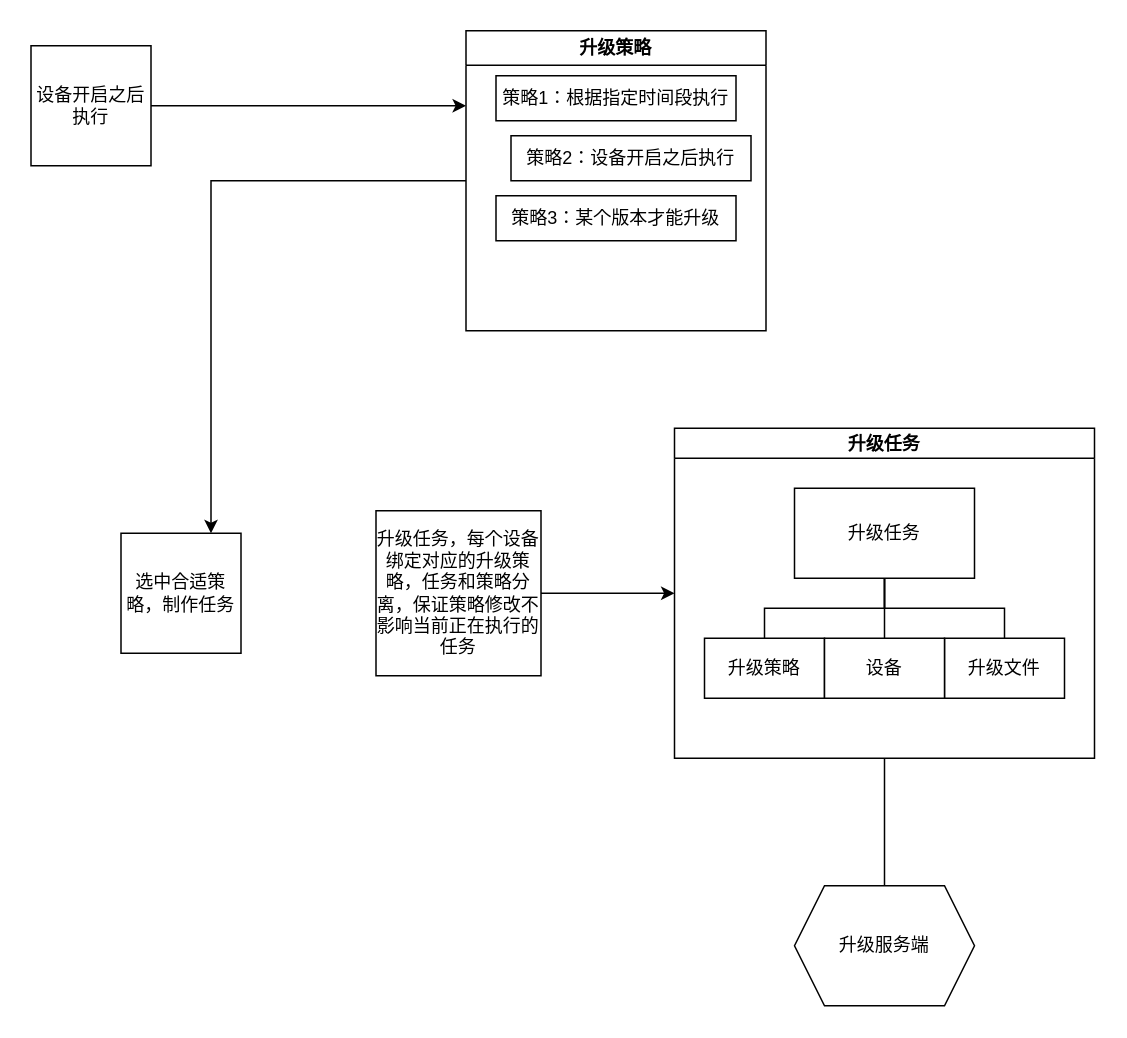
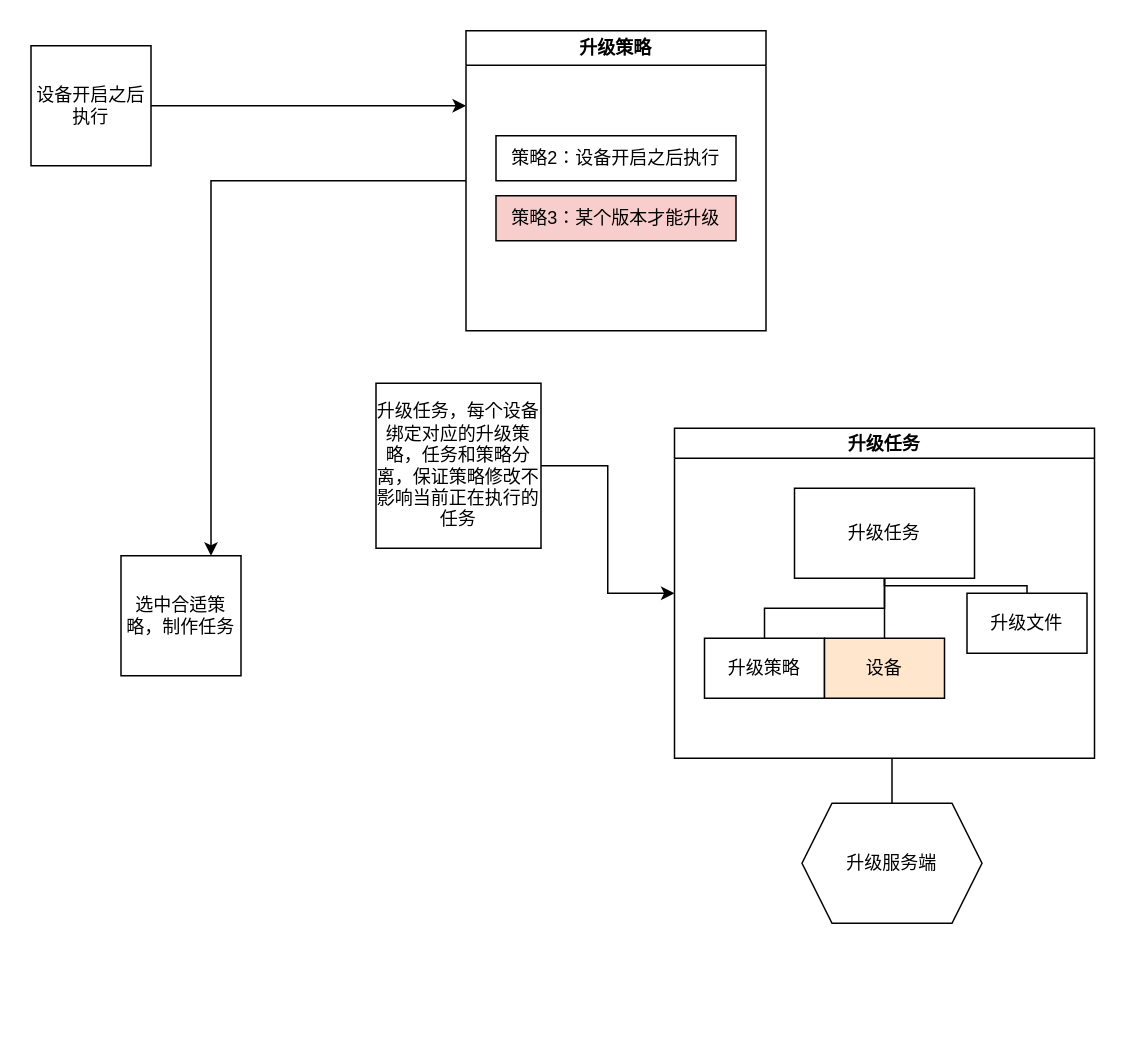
- <mxCell id="4" value="策略1：根据指定时间段执行" style="rounded=0;whiteSpace=wrap;html=1;" parent="3" vertex="1"><mxGeometry x="20" y="30" width="160" height="30" as="geometry" /></mxCell>
- <mxCell id="5" value="策略2：设备开启之后执行" style="rounded=0;whiteSpace=wrap;html=1;" parent="3" vertex="1"><mxGeometry x="30" y="70" width="160" height="30" as="geometry" /></mxCell>
+ <mxCell id="5" value="策略2：设备开启之后执行" style="rounded=0;whiteSpace=wrap;html=1;" parent="3" vertex="1"><mxGeometry x="20" y="70" width="160" height="30" as="geometry" /></mxCell>
- <mxCell id="6" value="策略3：某个版本才能升级" style="rounded=0;whiteSpace=wrap;html=1;" parent="3" vertex="1"><mxGeometry x="20" y="110" width="160" height="30" as="geometry" /></mxCell>
+ <mxCell id="6" value="策略3：某个版本才能升级" style="rounded=0;whiteSpace=wrap;html=1;fillColor=#f8cecc;" parent="3" vertex="1"><mxGeometry x="20" y="110" width="160" height="30" as="geometry" /></mxCell>
- <mxCell id="8" value="选中合适策略，制作任务" style="whiteSpace=wrap;html=1;aspect=fixed;" parent="1" vertex="1"><mxGeometry x="80" y="355" width="80" height="80" as="geometry" /></mxCell>
+ <mxCell id="8" value="选中合适策略，制作任务" style="whiteSpace=wrap;html=1;aspect=fixed;" parent="1" vertex="1"><mxGeometry x="80" y="370" width="80" height="80" as="geometry" /></mxCell>
- <mxCell id="10" value="升级任务，每个设备绑定对应的升级策略，任务和策略分离，保证策略修改不影响当前正在执行的任务" style="whiteSpace=wrap;html=1;aspect=fixed;" parent="1" vertex="1"><mxGeometry x="250" y="340" width="110" height="110" as="geometry" /></mxCell>
+ <mxCell id="10" value="升级任务，每个设备绑定对应的升级策略，任务和策略分离，保证策略修改不影响当前正在执行的任务" style="whiteSpace=wrap;html=1;aspect=fixed;" parent="1" vertex="1"><mxGeometry x="250" y="255" width="110" height="110" as="geometry" /></mxCell>
- <mxCell id="19" value="设备" style="whiteSpace=wrap;html=1;align=center;verticalAlign=middle;treeFolding=1;treeMoving=1;newEdgeStyle={&quot;edgeStyle&quot;:&quot;elbowEdgeStyle&quot;,&quot;startArrow&quot;:&quot;none&quot;,&quot;endArrow&quot;:&quot;none&quot;};" parent="12" vertex="1"><mxGeometry x="100" y="140" width="80" height="40" as="geometry" /></mxCell>
+ <mxCell id="19" value="设备" style="whiteSpace=wrap;html=1;align=center;verticalAlign=middle;treeFolding=1;treeMoving=1;newEdgeStyle={&quot;edgeStyle&quot;:&quot;elbowEdgeStyle&quot;,&quot;startArrow&quot;:&quot;none&quot;,&quot;endArrow&quot;:&quot;none&quot;};fillColor=#ffe6cc;" parent="12" vertex="1"><mxGeometry x="100" y="140" width="80" height="40" as="geometry" /></mxCell>
- <mxCell id="17" value="升级文件" style="whiteSpace=wrap;html=1;align=center;verticalAlign=middle;treeFolding=1;treeMoving=1;newEdgeStyle={&quot;edgeStyle&quot;:&quot;elbowEdgeStyle&quot;,&quot;startArrow&quot;:&quot;none&quot;,&quot;endArrow&quot;:&quot;none&quot;};" parent="12" vertex="1"><mxGeometry x="180" y="140" width="80" height="40" as="geometry" /></mxCell>
+ <mxCell id="17" value="升级文件" style="whiteSpace=wrap;html=1;align=center;verticalAlign=middle;treeFolding=1;treeMoving=1;newEdgeStyle={&quot;edgeStyle&quot;:&quot;elbowEdgeStyle&quot;,&quot;startArrow&quot;:&quot;none&quot;,&quot;endArrow&quot;:&quot;none&quot;};" parent="12" vertex="1"><mxGeometry x="195" y="110" width="80" height="40" as="geometry" /></mxCell>
- <mxCell id="7" value="升级服务端" style="shape=hexagon;perimeter=hexagonPerimeter2;whiteSpace=wrap;html=1;fixedSize=1;" parent="1" vertex="1"><mxGeometry x="529" y="590" width="120" height="80" as="geometry" /></mxCell>
+ <mxCell id="7" value="升级服务端" style="shape=hexagon;perimeter=hexagonPerimeter2;whiteSpace=wrap;html=1;fixedSize=1;" parent="1" vertex="1"><mxGeometry x="534" y="535" width="120" height="80" as="geometry" /></mxCell>
